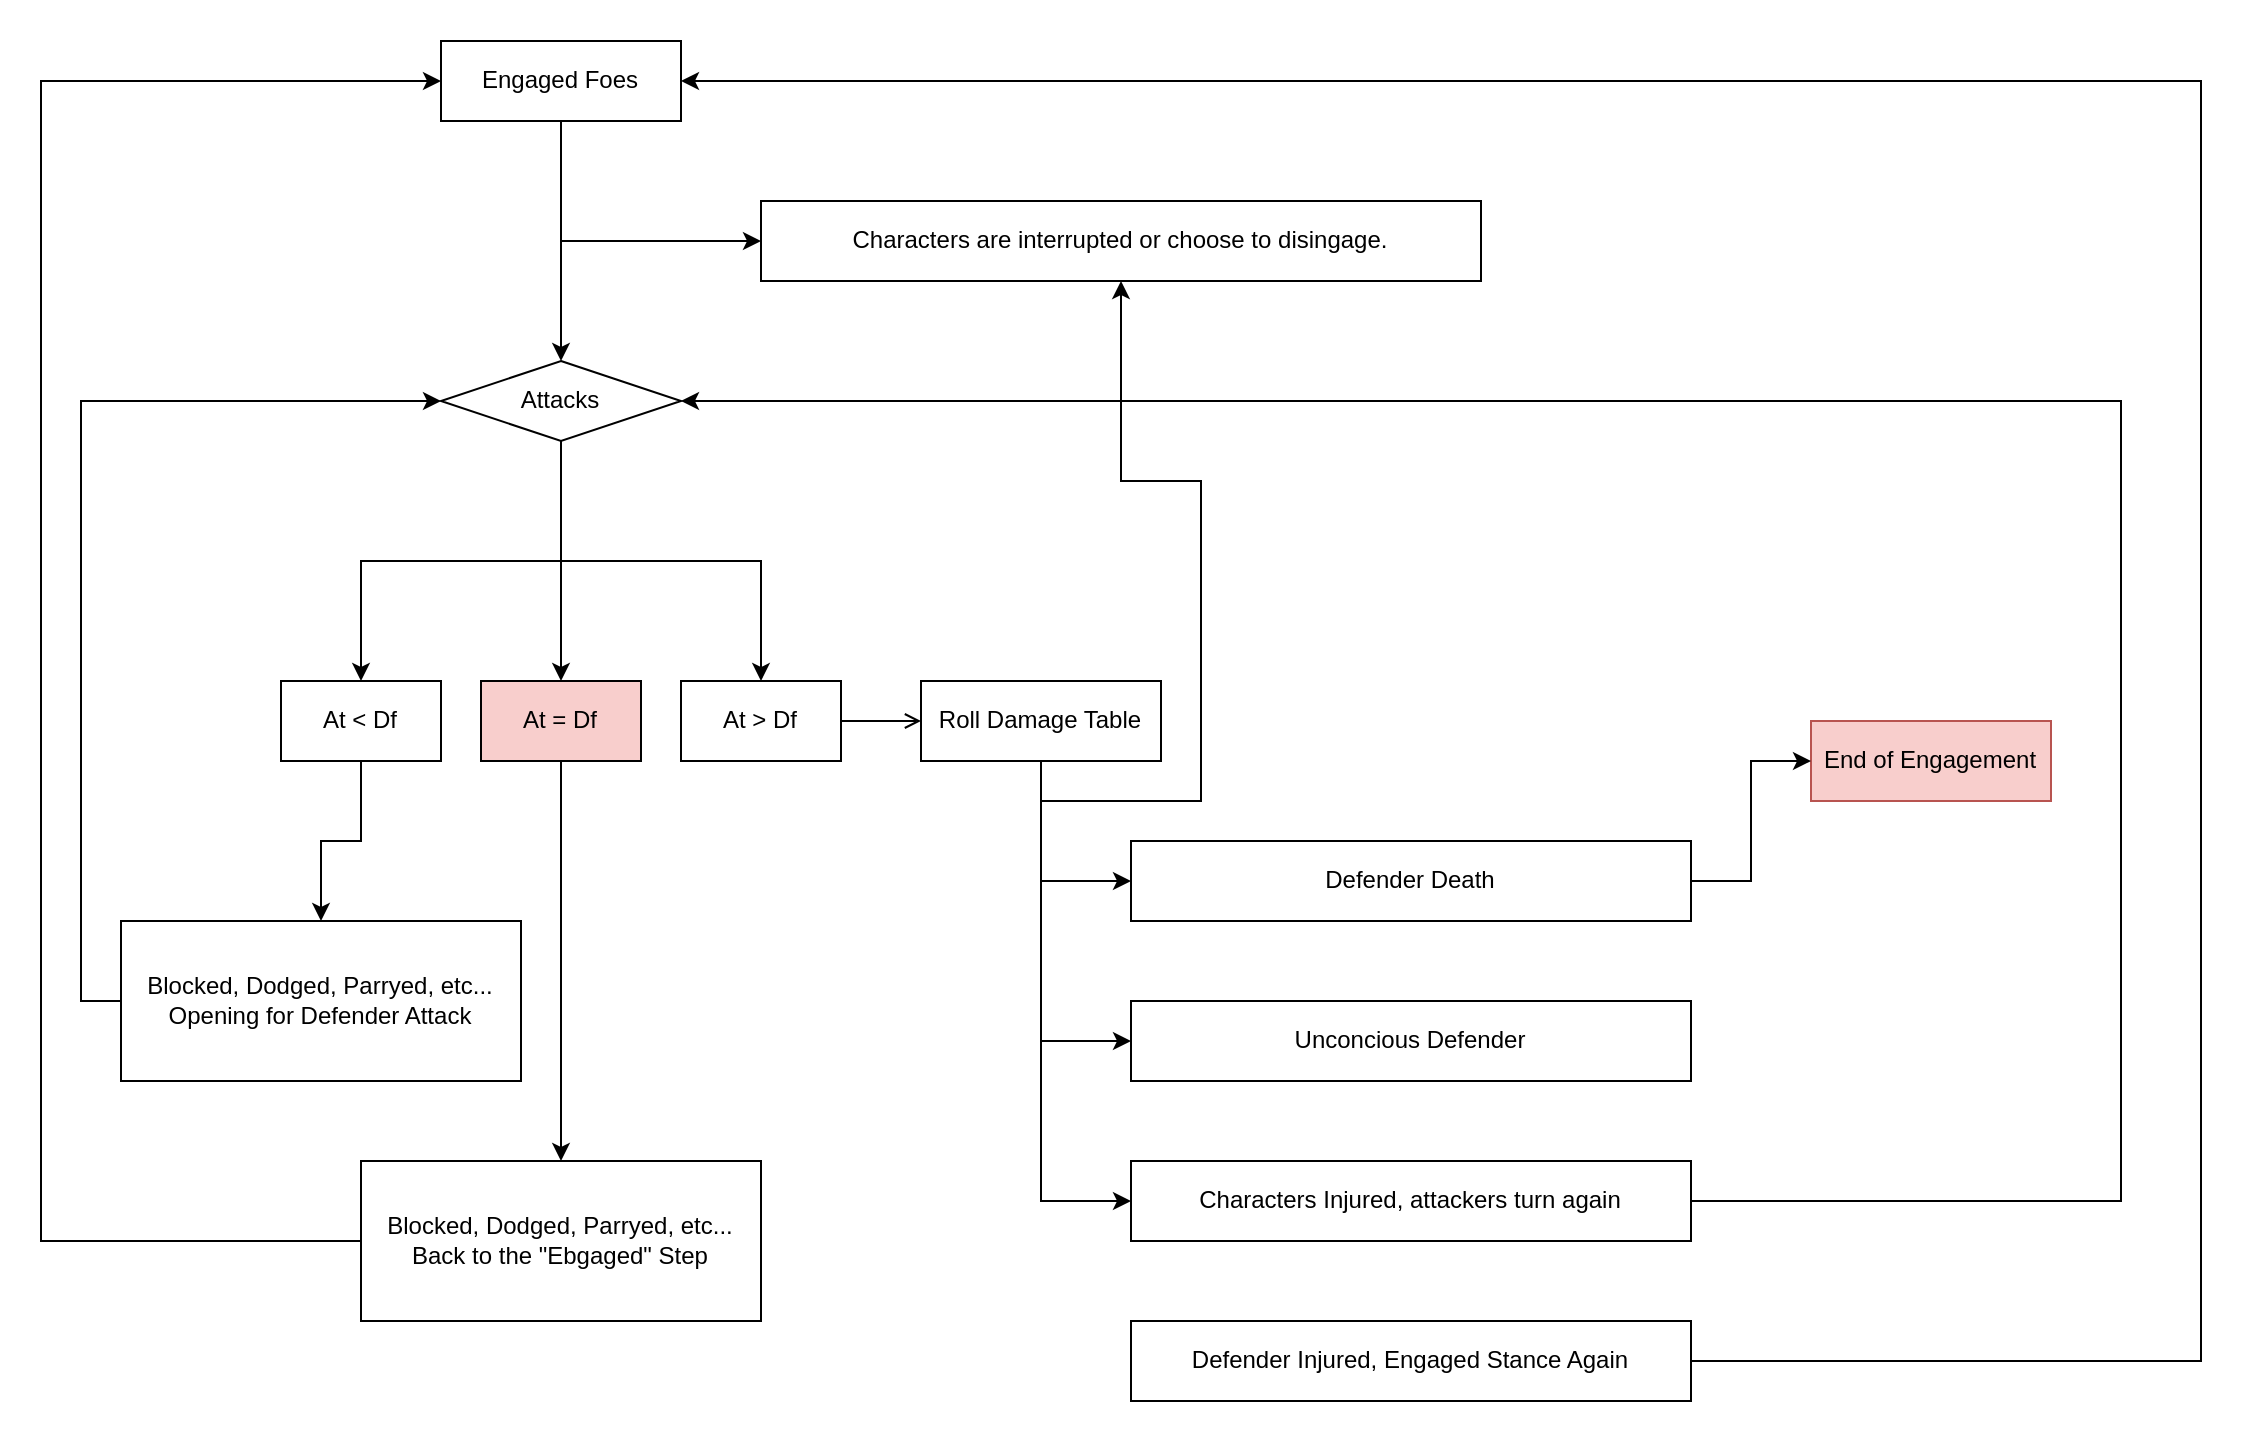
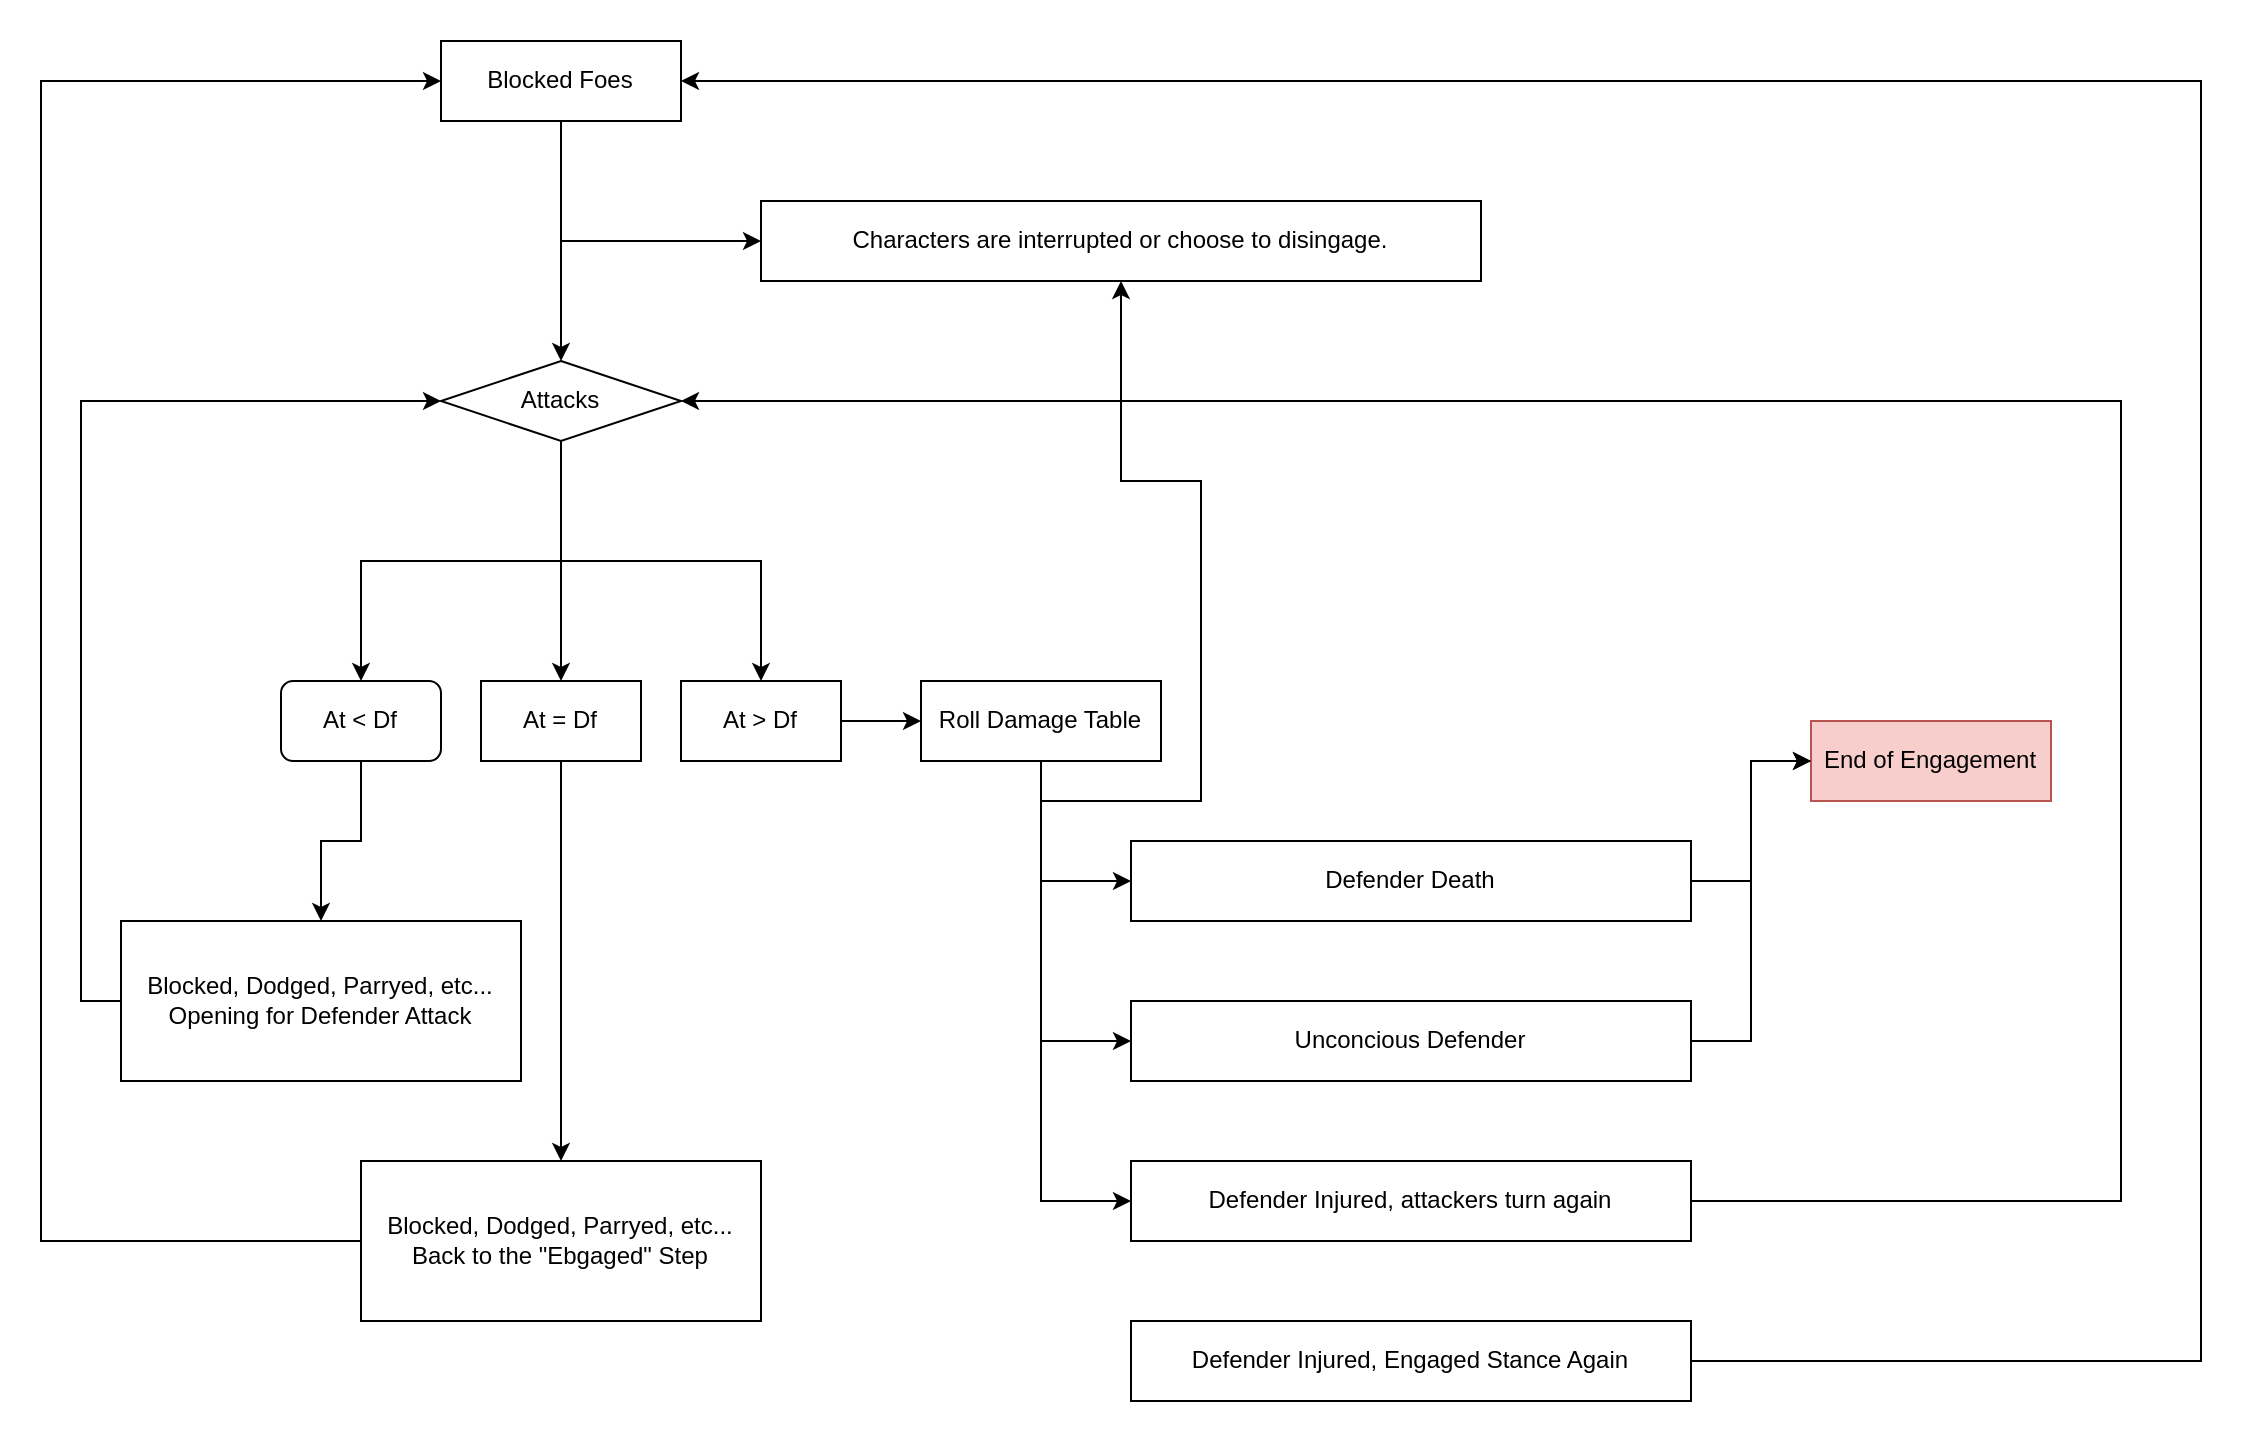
- <mxCell id="4" value="Engaged Foes" style="rounded=0;whiteSpace=wrap;html=1;" vertex="1" parent="1"><mxGeometry x="220" y="20" width="120" height="40" as="geometry" /></mxCell>
+ <mxCell id="4" value="Blocked Foes" style="rounded=0;whiteSpace=wrap;html=1;" vertex="1" parent="1"><mxGeometry x="220" y="20" width="120" height="40" as="geometry" /></mxCell>
- <mxCell id="14" value="At &amp;lt; Df" style="rounded=0;whiteSpace=wrap;html=1;" vertex="1" parent="1"><mxGeometry x="140" y="340" width="80" height="40" as="geometry" /></mxCell>
+ <mxCell id="14" value="At &amp;lt; Df" style="whiteSpace=wrap;html=1;rounded=1;" vertex="1" parent="1"><mxGeometry x="140" y="340" width="80" height="40" as="geometry" /></mxCell>
- <mxCell id="10" value="At = Df" style="rounded=0;whiteSpace=wrap;html=1;fillColor=#f8cecc;" vertex="1" parent="1"><mxGeometry x="240" y="340" width="80" height="40" as="geometry" /></mxCell>
+ <mxCell id="10" value="At = Df" style="rounded=0;whiteSpace=wrap;html=1;" vertex="1" parent="1"><mxGeometry x="240" y="340" width="80" height="40" as="geometry" /></mxCell>
- <mxCell id="11" style="edgeStyle=orthogonalEdgeStyle;rounded=0;orthogonalLoop=1;jettySize=auto;html=1;exitX=1;exitY=0.5;exitDx=0;exitDy=0;entryX=0;entryY=0.5;entryDx=0;entryDy=0;endArrow=open;" edge="1" parent="1" source="12" target="24"><mxGeometry relative="1" as="geometry" /></mxCell>
+ <mxCell id="11" style="edgeStyle=orthogonalEdgeStyle;rounded=0;orthogonalLoop=1;jettySize=auto;html=1;exitX=1;exitY=0.5;exitDx=0;exitDy=0;entryX=0;entryY=0.5;entryDx=0;entryDy=0;" edge="1" parent="1" source="12" target="24"><mxGeometry relative="1" as="geometry" /></mxCell>
+ <mxCell id="22" style="edgeStyle=orthogonalEdgeStyle;rounded=0;orthogonalLoop=1;jettySize=auto;html=1;exitX=1;exitY=0.5;exitDx=0;exitDy=0;entryX=0;entryY=0.5;entryDx=0;entryDy=0;" edge="1" parent="19" source="28" target="20"><mxGeometry relative="1" as="geometry" /></mxCell>
- <mxCell id="27" value="Characters Injured, attackers turn again" style="rounded=0;whiteSpace=wrap;html=1;" vertex="1" parent="25"><mxGeometry y="160" width="280" height="40" as="geometry" /></mxCell>
+ <mxCell id="27" value="Defender Injured, attackers turn again" style="rounded=0;whiteSpace=wrap;html=1;" vertex="1" parent="25"><mxGeometry y="160" width="280" height="40" as="geometry" /></mxCell>
